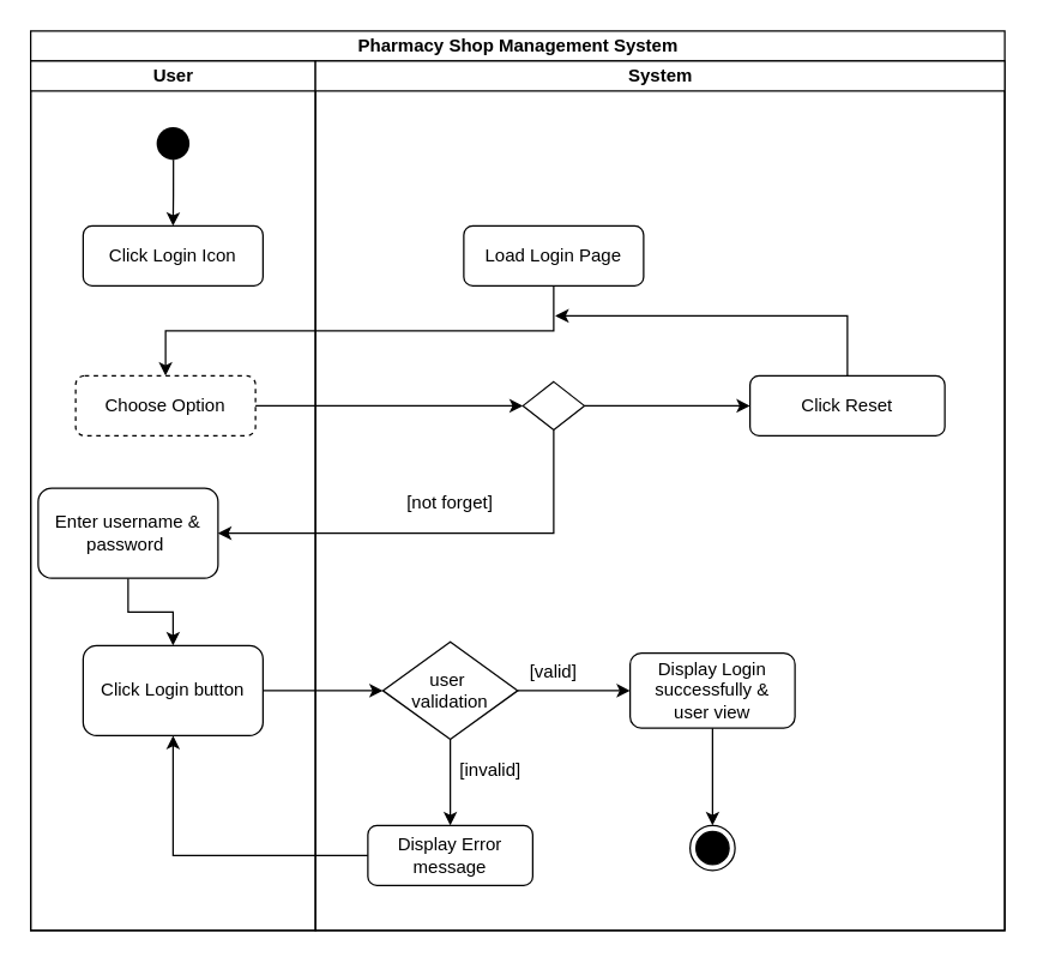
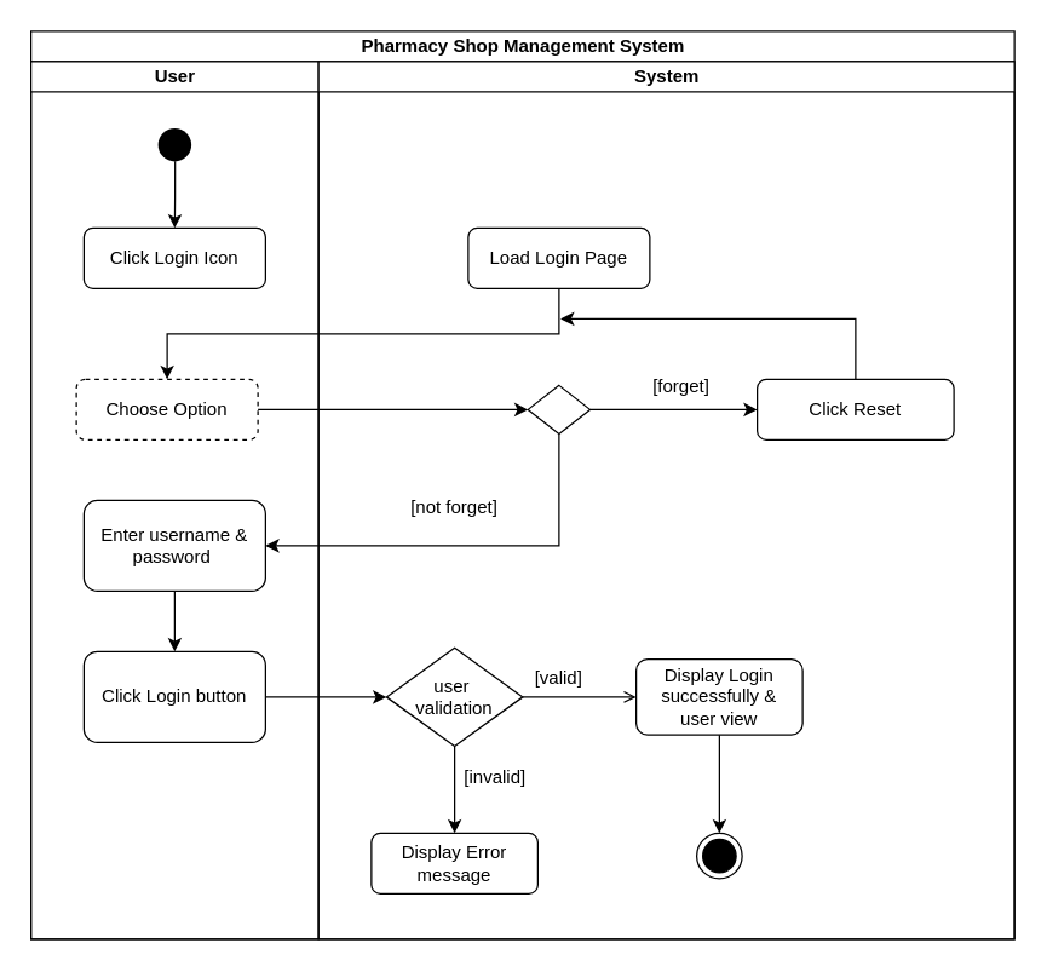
+ <mxCell id="29" value="[forget]" style="text;html=1;strokeColor=none;fillColor=none;align=center;verticalAlign=middle;whiteSpace=wrap;rounded=0;" vertex="1" parent="16"><mxGeometry x="210" y="200" width="60" height="30" as="geometry" /></mxCell>
- <mxCell id="7" value="Enter username &amp;amp;&lt;br&gt;password&amp;nbsp;" style="rounded=1;whiteSpace=wrap;html=1;" parent="3" vertex="1"><mxGeometry x="5" y="285" width="120" height="60" as="geometry" /></mxCell>
+ <mxCell id="7" value="Enter username &amp;amp;&lt;br&gt;password&amp;nbsp;" style="rounded=1;whiteSpace=wrap;html=1;" parent="3" vertex="1"><mxGeometry x="35" y="290" width="120" height="60" as="geometry" /></mxCell>
- <mxCell id="23" style="rounded=0;orthogonalLoop=1;jettySize=auto;html=1;exitX=1;exitY=0.5;exitDx=0;exitDy=0;" parent="16" source="19" target="22" edge="1"><mxGeometry relative="1" as="geometry" /></mxCell>
+ <mxCell id="23" style="rounded=0;orthogonalLoop=1;jettySize=auto;html=1;exitX=1;exitY=0.5;exitDx=0;exitDy=0;endArrow=open;" parent="16" source="19" target="22" edge="1"><mxGeometry relative="1" as="geometry" /></mxCell>
- <mxCell id="12" style="edgeStyle=orthogonalEdgeStyle;rounded=0;orthogonalLoop=1;jettySize=auto;html=1;exitX=0;exitY=0.5;exitDx=0;exitDy=0;entryX=0.5;entryY=1;entryDx=0;entryDy=0;" parent="2" source="17" target="8" edge="1"><mxGeometry relative="1" as="geometry" /></mxCell>
